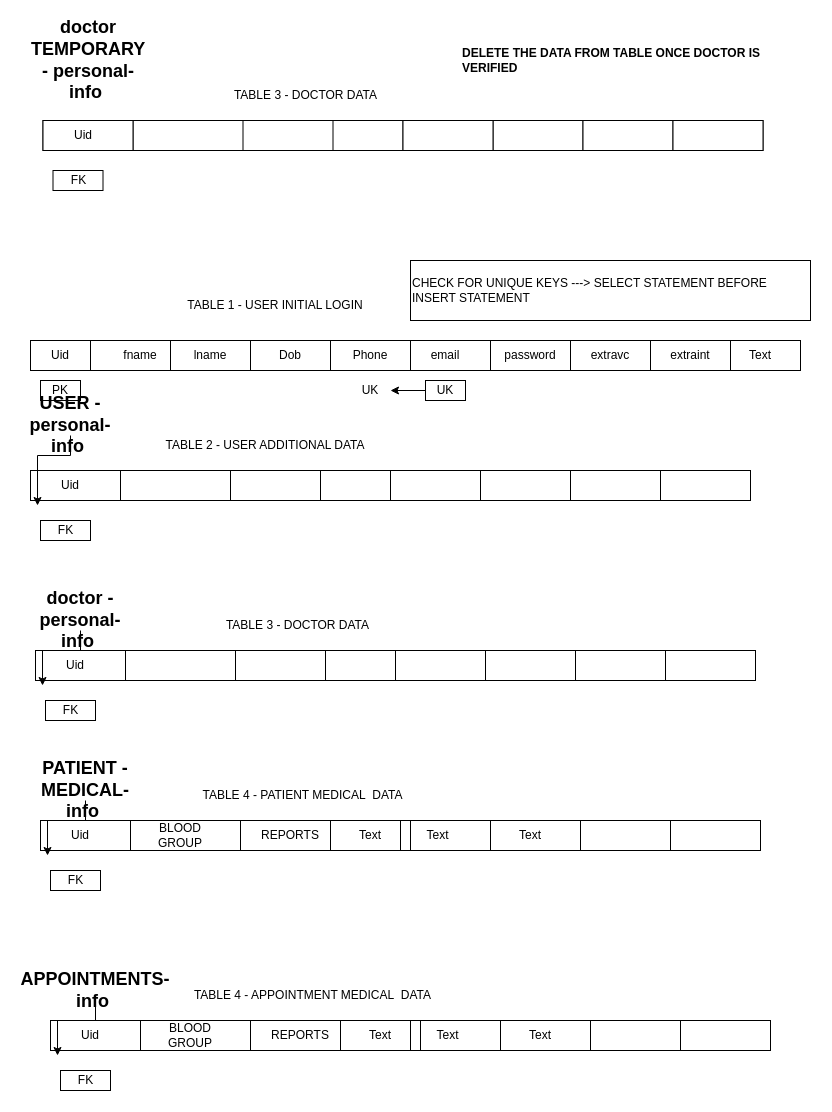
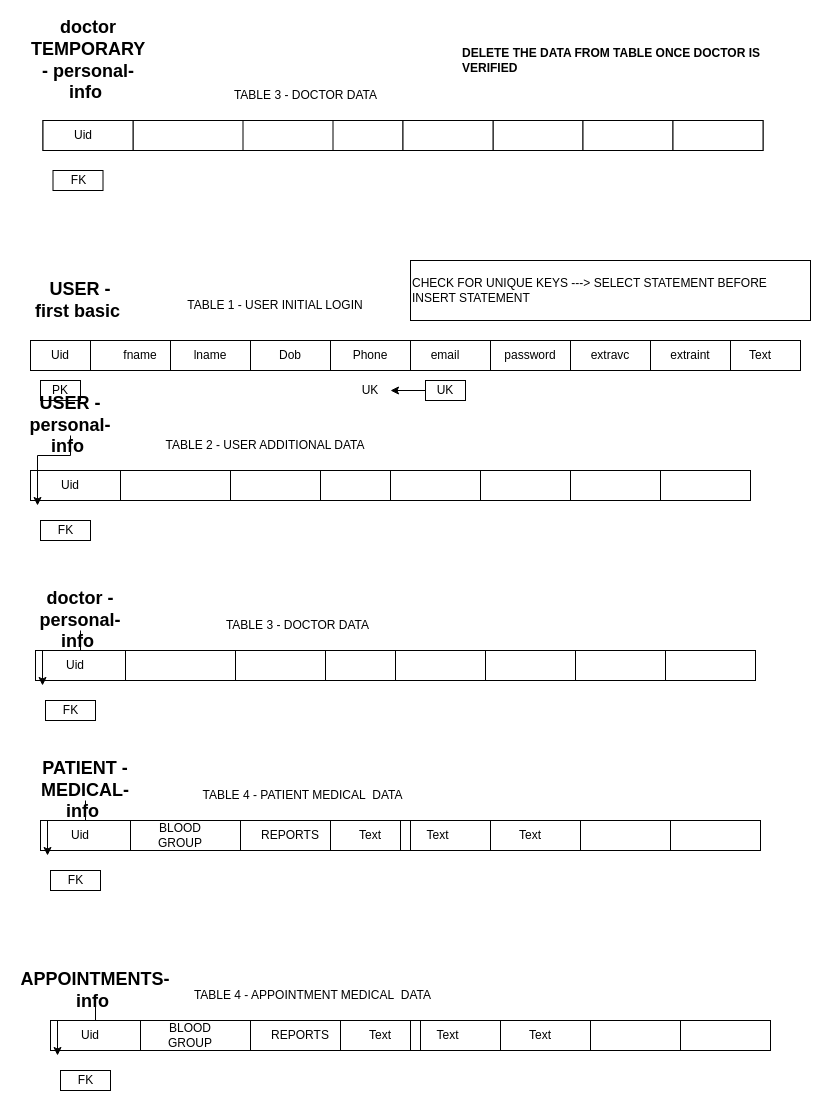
+ <mxCell id="3" value="&lt;b&gt;&lt;font style=&quot;font-size: 18px&quot;&gt;USER - first basic&amp;nbsp;&lt;/font&gt;&lt;/b&gt;" style="text;html=1;strokeColor=none;fillColor=none;align=center;verticalAlign=middle;whiteSpace=wrap;rounded=0;" parent="1" vertex="1"><mxGeometry x="30" y="290" width="100" height="20" as="geometry" /></mxCell>
